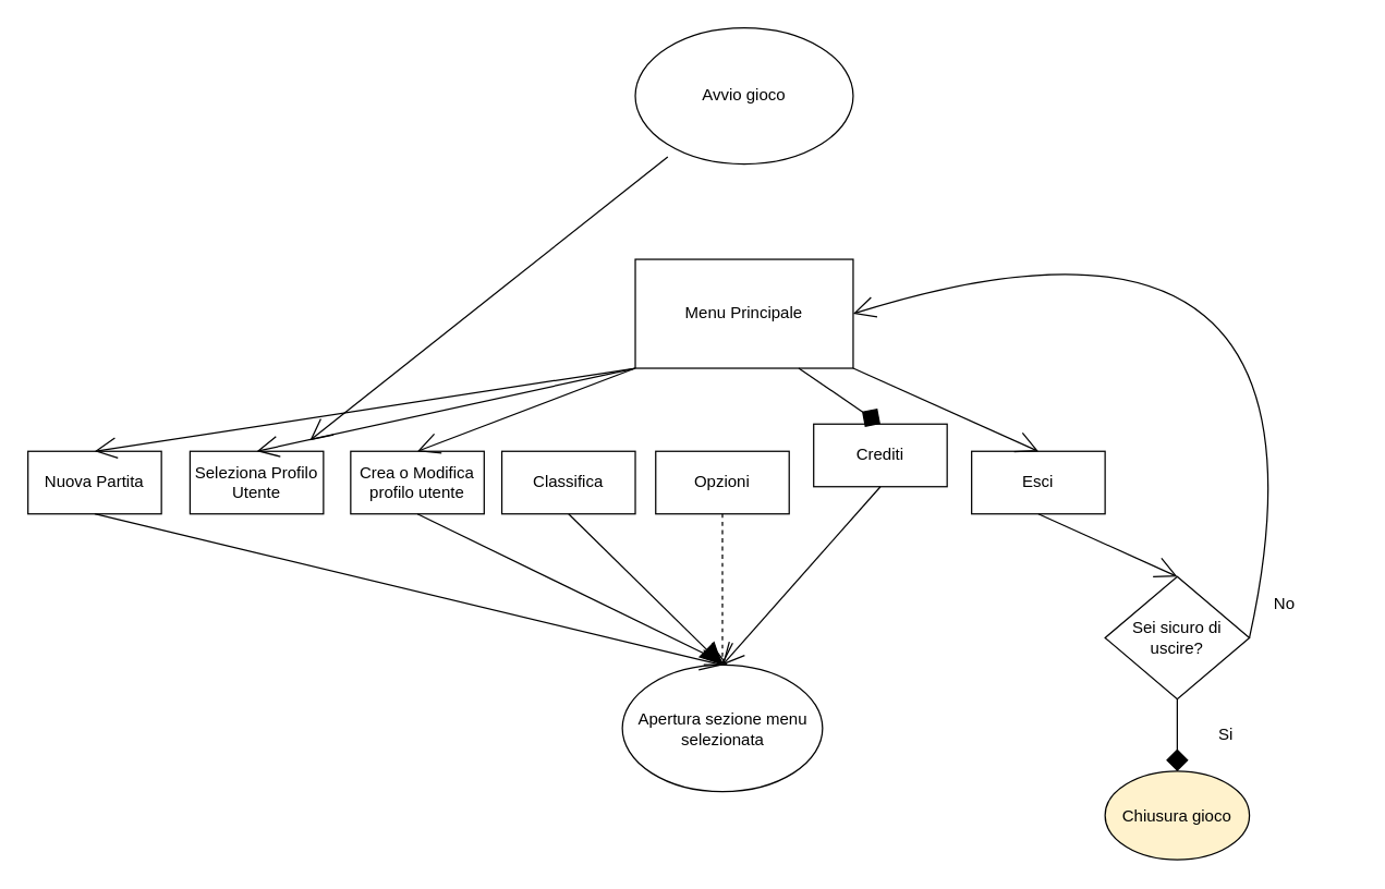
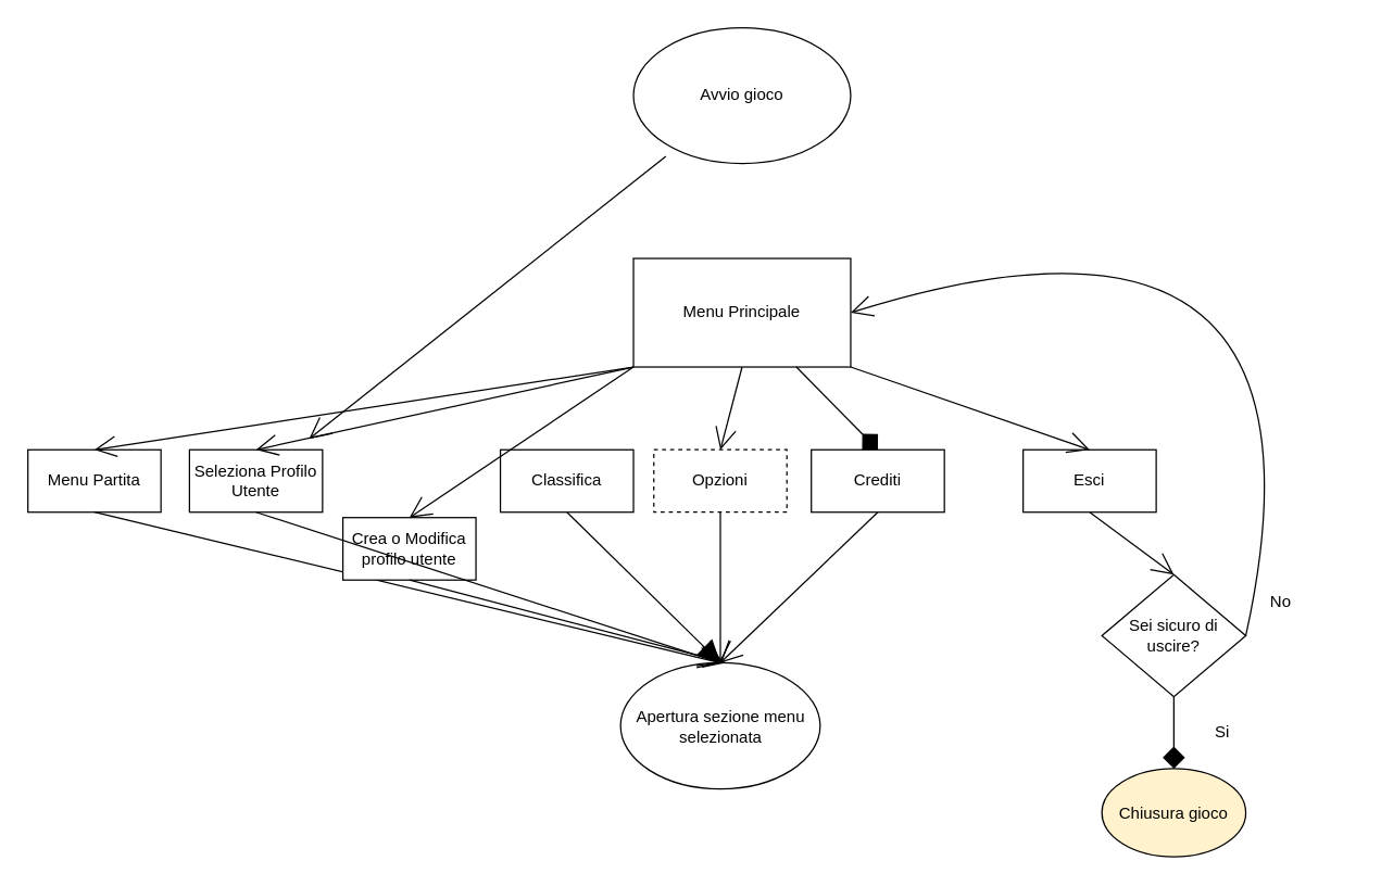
+ <mxCell id="18" value="" style="edgeStyle=none;orthogonalLoop=1;jettySize=auto;html=1;rounded=0;endArrow=open;startSize=14;endSize=14;sourcePerimeterSpacing=8;targetPerimeterSpacing=8;curved=1;exitX=0.5;exitY=1;exitDx=0;exitDy=0;entryX=0.5;entryY=0;entryDx=0;entryDy=0;" parent="1" source="2" target="16" edge="1"><mxGeometry width="120" relative="1" as="geometry"><mxPoint x="324" y="304" as="sourcePoint" /><mxPoint x="444" y="304" as="targetPoint" /><Array as="points" /></mxGeometry></mxCell>
- <mxCell id="13" value="Crediti" style="rounded=0;whiteSpace=wrap;html=1;hachureGap=4;" parent="1" vertex="1"><mxGeometry x="597" y="311" width="98" height="46" as="geometry" /></mxCell>
+ <mxCell id="13" value="Crediti" style="rounded=0;whiteSpace=wrap;html=1;hachureGap=4;" parent="1" vertex="1"><mxGeometry x="597" y="331" width="98" height="46" as="geometry" /></mxCell>
- <mxCell id="15" value="Nuova Partita" style="rounded=0;whiteSpace=wrap;html=1;hachureGap=4;" parent="1" vertex="1"><mxGeometry x="20" y="331" width="98" height="46" as="geometry" /></mxCell>
+ <mxCell id="15" value="Menu Partita" style="rounded=0;whiteSpace=wrap;html=1;hachureGap=4;" parent="1" vertex="1"><mxGeometry x="20" y="331" width="98" height="46" as="geometry" /></mxCell>
- <mxCell id="27" value="Crea o Modifica profilo utente" style="rounded=0;whiteSpace=wrap;html=1;hachureGap=4;" vertex="1" parent="1"><mxGeometry x="257" y="331" width="98" height="46" as="geometry" /></mxCell>
+ <mxCell id="27" value="Crea o Modifica profilo utente" style="rounded=0;whiteSpace=wrap;html=1;hachureGap=4;" vertex="1" parent="1"><mxGeometry x="252" y="381" width="98" height="46" as="geometry" /></mxCell>
- <mxCell id="16" value="Opzioni" style="rounded=0;whiteSpace=wrap;html=1;hachureGap=4;" parent="1" vertex="1"><mxGeometry x="481" y="331" width="98" height="46" as="geometry" /></mxCell>
+ <mxCell id="16" value="Opzioni" style="rounded=0;whiteSpace=wrap;html=1;hachureGap=4;dashed=1;" parent="1" vertex="1"><mxGeometry x="481" y="331" width="98" height="46" as="geometry" /></mxCell>
- <mxCell id="5" value="Esci" style="rounded=0;whiteSpace=wrap;html=1;hachureGap=4;" parent="1" vertex="1"><mxGeometry x="713" y="331" width="98" height="46" as="geometry" /></mxCell>
+ <mxCell id="5" value="Esci" style="rounded=0;whiteSpace=wrap;html=1;hachureGap=4;" parent="1" vertex="1"><mxGeometry x="753" y="331" width="98" height="46" as="geometry" /></mxCell>
+ <mxCell id="30" value="" style="edgeStyle=none;orthogonalLoop=1;jettySize=auto;html=1;rounded=0;endArrow=open;startSize=14;endSize=14;sourcePerimeterSpacing=8;targetPerimeterSpacing=8;curved=1;exitX=0.5;exitY=1;exitDx=0;exitDy=0;entryX=0.5;entryY=0;entryDx=0;entryDy=0;" edge="1" parent="1" source="26" target="20"><mxGeometry width="120" relative="1" as="geometry"><mxPoint x="576" y="300" as="sourcePoint" /><mxPoint x="560" y="361" as="targetPoint" /><Array as="points" /></mxGeometry></mxCell>
- <mxCell id="23" value="" style="edgeStyle=none;orthogonalLoop=1;jettySize=auto;html=1;rounded=0;endArrow=open;startSize=14;endSize=14;sourcePerimeterSpacing=8;targetPerimeterSpacing=8;curved=1;exitX=0.5;exitY=1;exitDx=0;exitDy=0;entryX=0.5;entryY=0;entryDx=0;entryDy=0;dashed=1;" parent="1" source="16" target="20" edge="1"><mxGeometry width="120" relative="1" as="geometry"><mxPoint x="495" y="210" as="sourcePoint" /><mxPoint x="615" y="210" as="targetPoint" /><Array as="points" /></mxGeometry></mxCell>
+ <mxCell id="23" value="" style="edgeStyle=none;orthogonalLoop=1;jettySize=auto;html=1;rounded=0;endArrow=open;startSize=14;endSize=14;sourcePerimeterSpacing=8;targetPerimeterSpacing=8;curved=1;exitX=0.5;exitY=1;exitDx=0;exitDy=0;entryX=0.5;entryY=0;entryDx=0;entryDy=0;" parent="1" source="16" target="20" edge="1"><mxGeometry width="120" relative="1" as="geometry"><mxPoint x="495" y="210" as="sourcePoint" /><mxPoint x="615" y="210" as="targetPoint" /><Array as="points" /></mxGeometry></mxCell>
